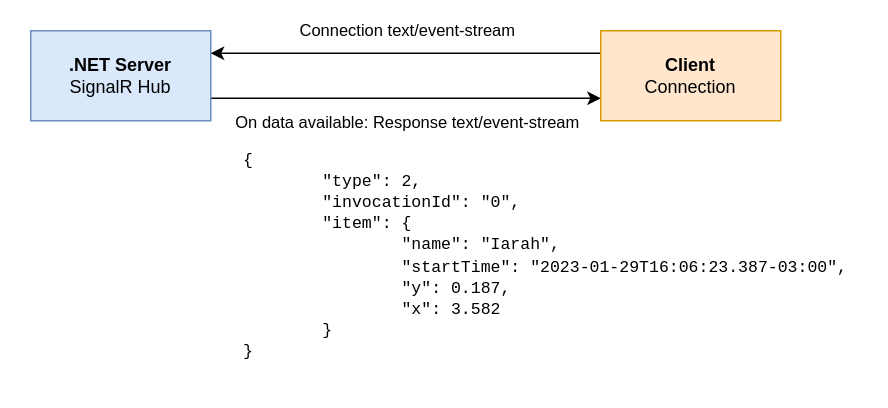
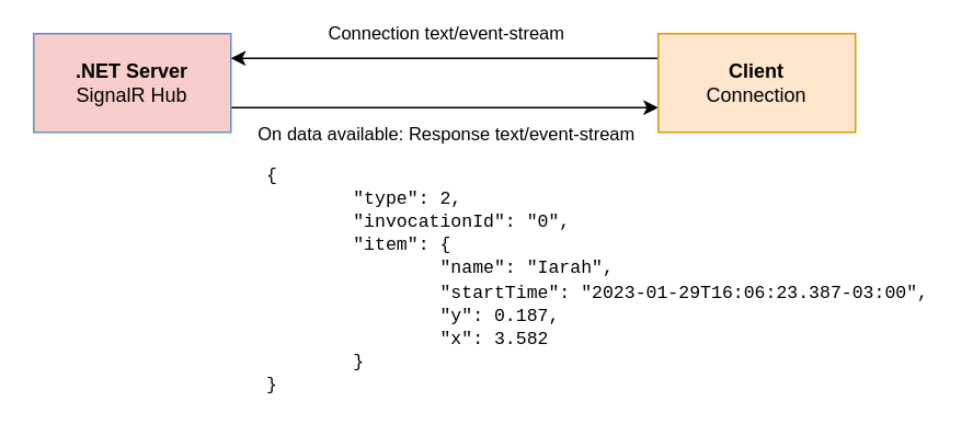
- <mxCell id="4" value="&lt;div&gt;&lt;b&gt;.NET Server&lt;/b&gt;&lt;/div&gt;&lt;div&gt;SignalR Hub&lt;br&gt;&lt;/div&gt;" style="rounded=0;whiteSpace=wrap;html=1;fillColor=#dae8fc;strokeColor=#6c8ebf;" parent="1" vertex="1"><mxGeometry x="20" y="20" width="120" height="60" as="geometry" /></mxCell>
+ <mxCell id="4" value="&lt;div&gt;&lt;b&gt;.NET Server&lt;/b&gt;&lt;/div&gt;&lt;div&gt;SignalR Hub&lt;br&gt;&lt;/div&gt;" style="rounded=0;whiteSpace=wrap;html=1;fillColor=#f8cecc;strokeColor=#6c8ebf;" parent="1" vertex="1"><mxGeometry x="20" y="20" width="120" height="60" as="geometry" /></mxCell>
